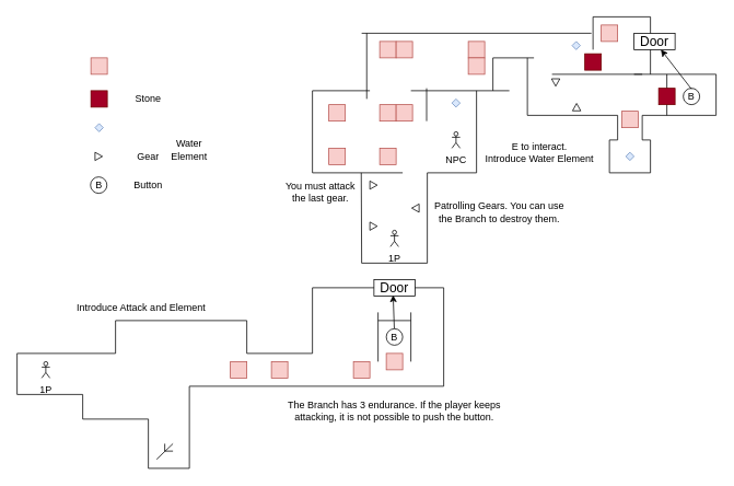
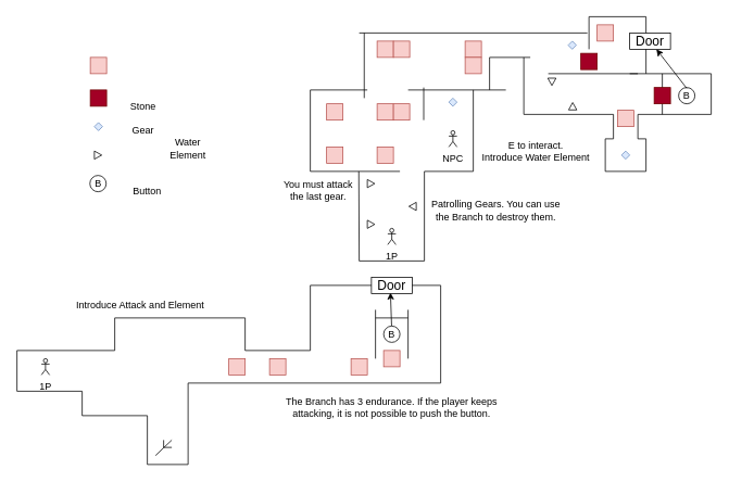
- <mxCell id="98" value="Stone" style="text;html=1;strokeColor=none;fillColor=none;align=center;verticalAlign=middle;whiteSpace=wrap;rounded=0;" vertex="1" parent="1"><mxGeometry x="160" y="110" width="40" height="20" as="geometry" /></mxCell>
+ <mxCell id="98" value="Stone" style="text;html=1;strokeColor=none;fillColor=none;align=center;verticalAlign=middle;whiteSpace=wrap;rounded=0;" vertex="1" parent="1"><mxGeometry x="155" y="120" width="40" height="20" as="geometry" /></mxCell>
- <mxCell id="102" value="Gear" style="text;html=1;strokeColor=none;fillColor=none;align=center;verticalAlign=middle;whiteSpace=wrap;rounded=0;" vertex="1" parent="1"><mxGeometry x="160" y="180" width="40" height="20" as="geometry" /></mxCell>
+ <mxCell id="102" value="Gear" style="text;html=1;strokeColor=none;fillColor=none;align=center;verticalAlign=middle;whiteSpace=wrap;rounded=0;" vertex="1" parent="1"><mxGeometry x="155" y="150" width="40" height="20" as="geometry" /></mxCell>
- <mxCell id="104" value="Button" style="text;html=1;strokeColor=none;fillColor=none;align=center;verticalAlign=middle;whiteSpace=wrap;rounded=0;" vertex="1" parent="1"><mxGeometry x="160" y="215" width="40" height="20" as="geometry" /></mxCell>
+ <mxCell id="104" value="Button" style="text;html=1;strokeColor=none;fillColor=none;align=center;verticalAlign=middle;whiteSpace=wrap;rounded=0;" vertex="1" parent="1"><mxGeometry x="160" y="225" width="40" height="20" as="geometry" /></mxCell>
